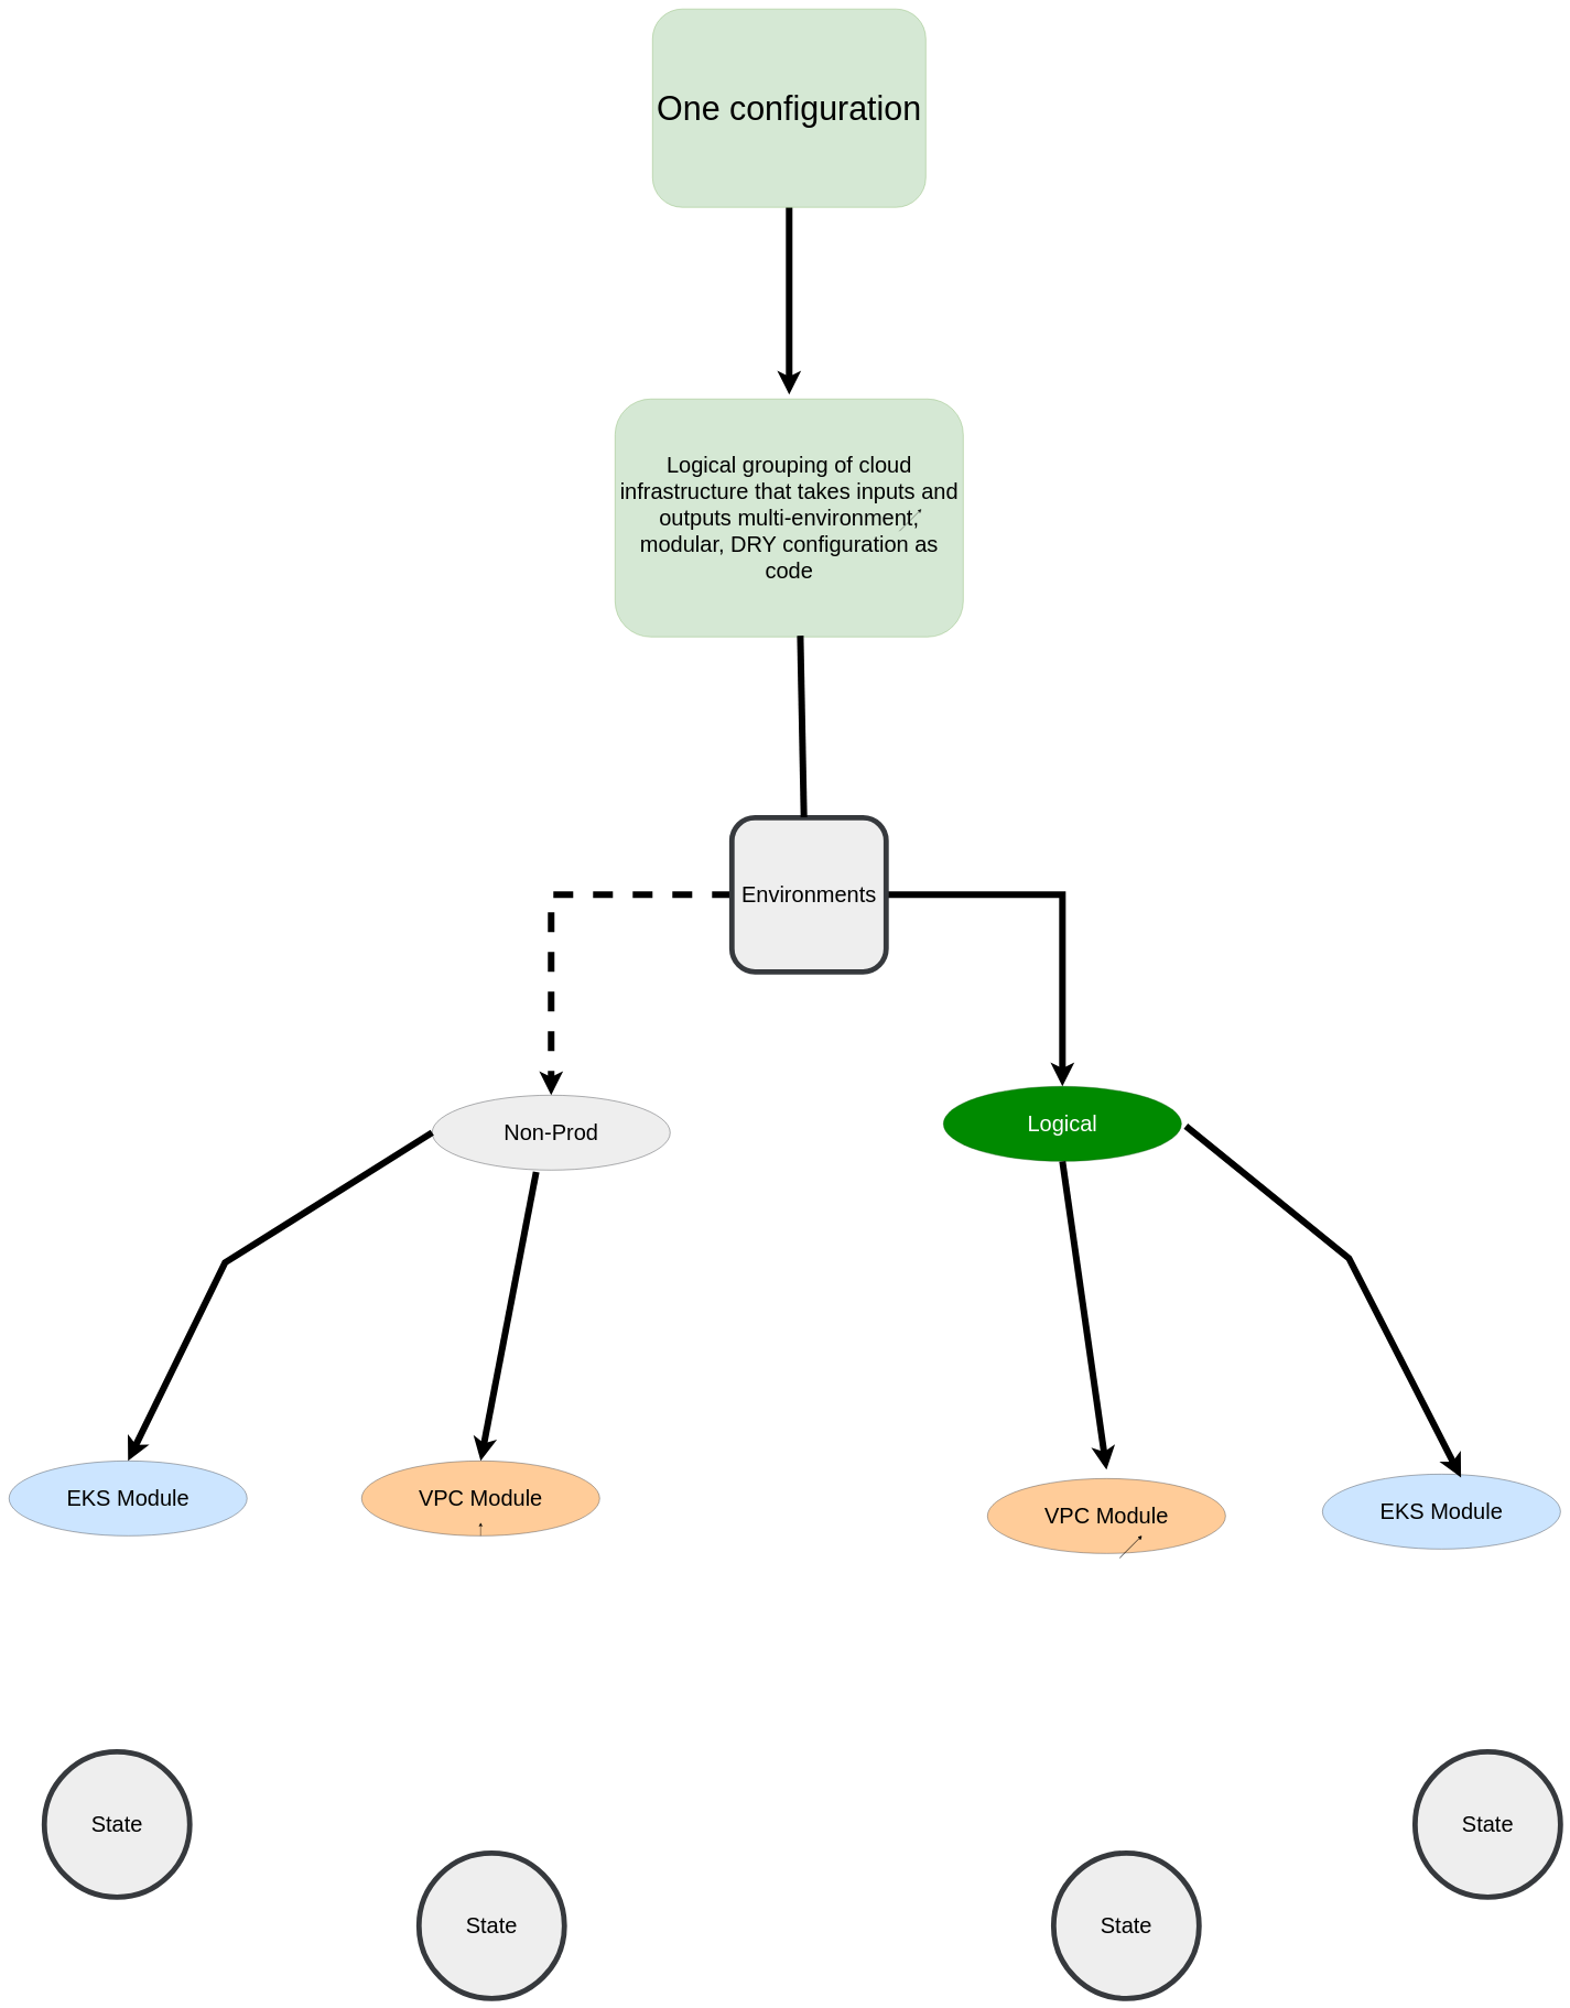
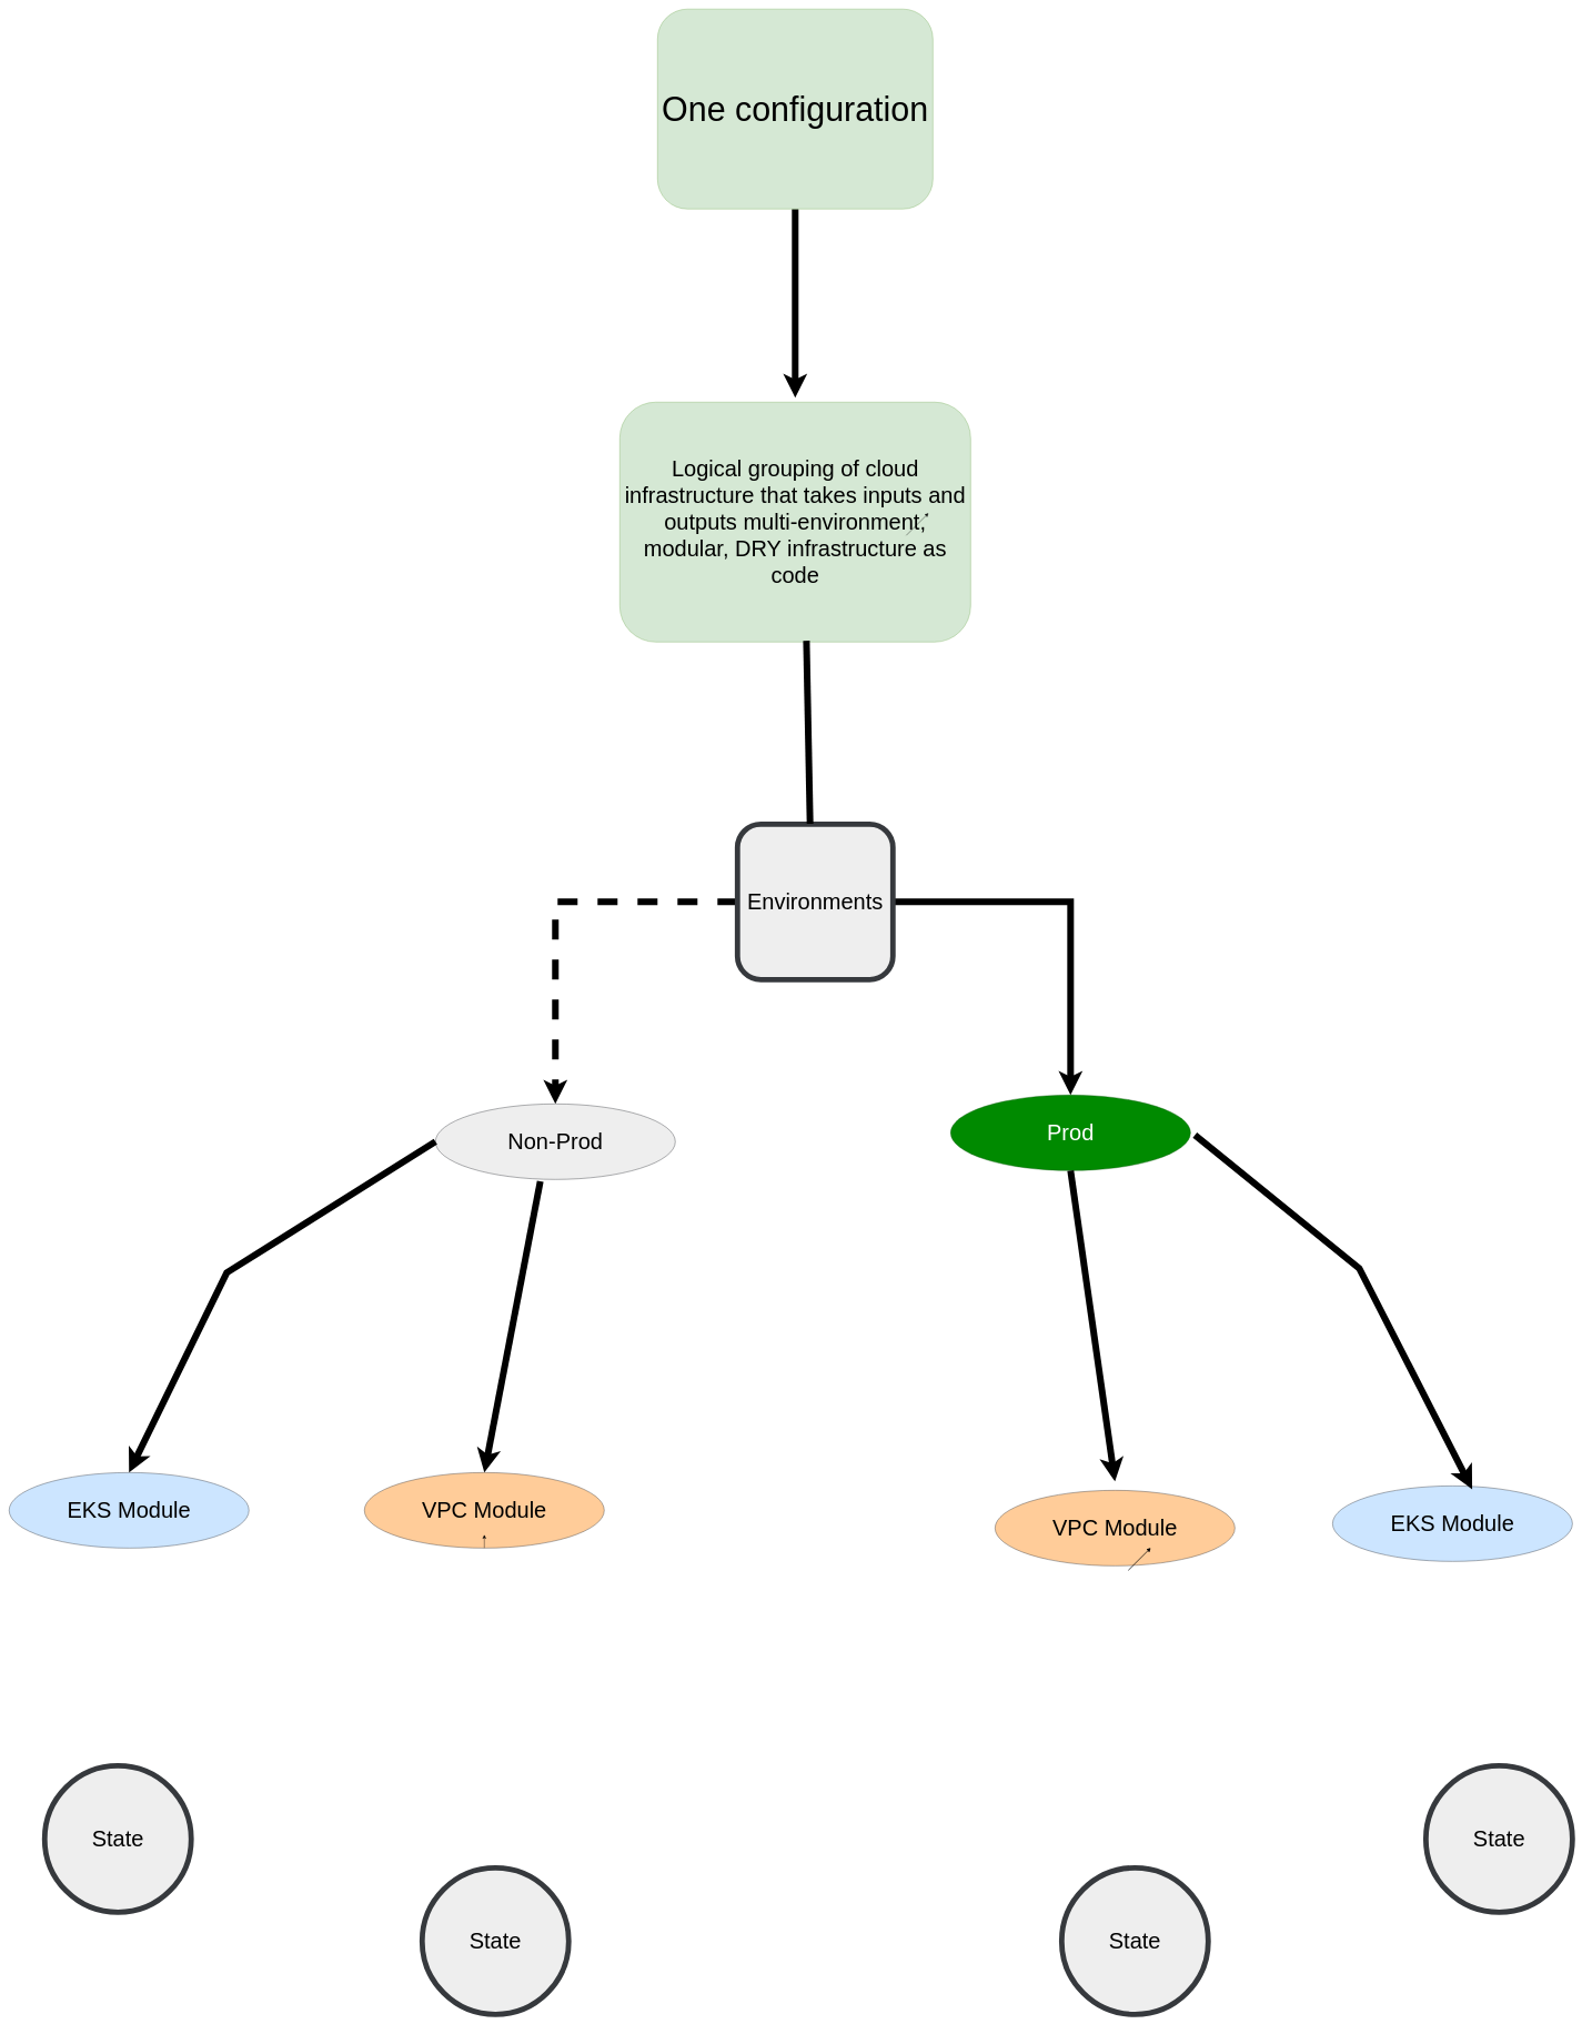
- <mxCell id="25" value="&lt;font style=&quot;font-size: 50px;&quot;&gt;Logical grouping of cloud infrastructure that takes inputs and outputs multi-environment, modular, DRY configuration as code&lt;br&gt;&lt;/font&gt;" style="shape=ext;rounded=1;html=1;whiteSpace=wrap;fillColor=#d5e8d4;strokeColor=#82b366;" vertex="1" parent="1"><mxGeometry x="1395" y="905" width="790" height="540" as="geometry" /></mxCell>
+ <mxCell id="25" value="&lt;font style=&quot;font-size: 50px;&quot;&gt;Logical grouping of cloud infrastructure that takes inputs and outputs multi-environment, modular, DRY infrastructure as code&lt;br&gt;&lt;/font&gt;" style="shape=ext;rounded=1;html=1;whiteSpace=wrap;fillColor=#d5e8d4;strokeColor=#82b366;" vertex="1" parent="1"><mxGeometry x="1395" y="905" width="790" height="540" as="geometry" /></mxCell>
- <mxCell id="8" value="&lt;font style=&quot;font-size: 50px;&quot;&gt;Logical&lt;/font&gt;" style="ellipse;whiteSpace=wrap;html=1;fillColor=#008a00;fontColor=#ffffff;strokeColor=#005700;" vertex="1" parent="1"><mxGeometry x="2140" y="2465" width="540" height="170" as="geometry" /></mxCell>
+ <mxCell id="8" value="&lt;font style=&quot;font-size: 50px;&quot;&gt;Prod&lt;/font&gt;" style="ellipse;whiteSpace=wrap;html=1;fillColor=#008a00;fontColor=#ffffff;strokeColor=#005700;" vertex="1" parent="1"><mxGeometry x="2140" y="2465" width="540" height="170" as="geometry" /></mxCell>
